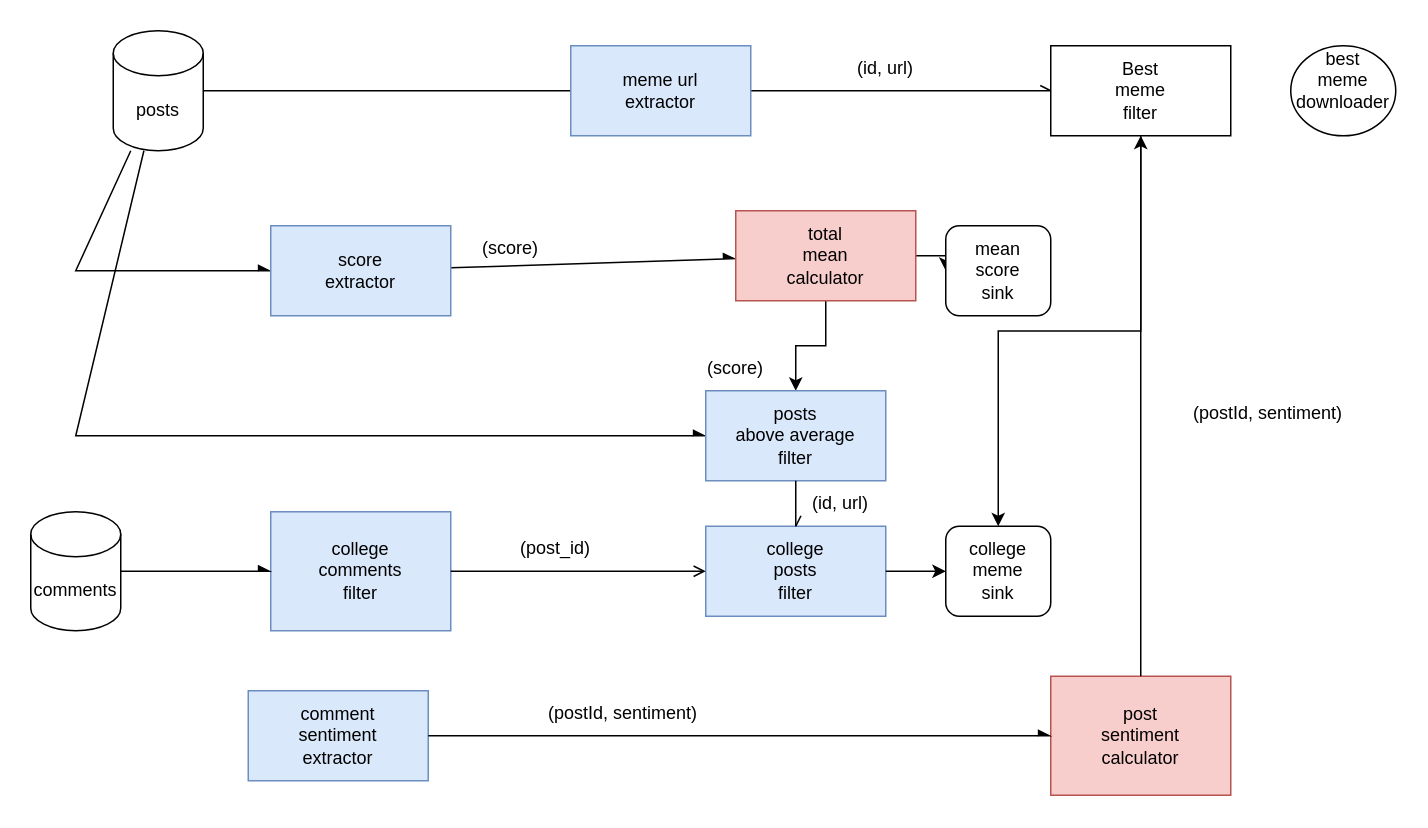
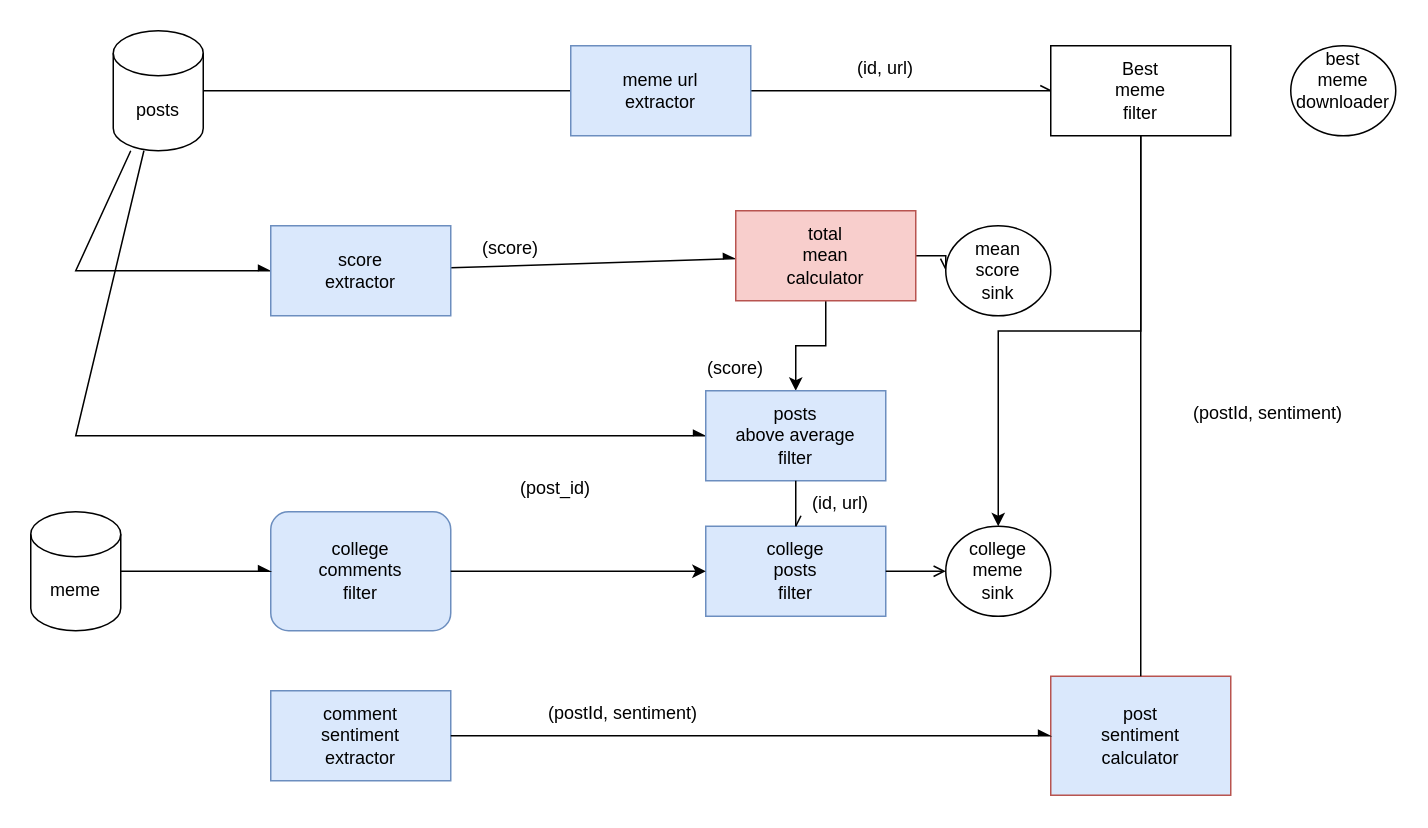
- <mxCell id="21" value="" style="edgeStyle=orthogonalEdgeStyle;rounded=0;orthogonalLoop=1;jettySize=auto;html=1;endArrow=classic;endFill=1;" parent="1" source="22" target="29" edge="1"><mxGeometry relative="1" as="geometry" /></mxCell>
+ <mxCell id="21" value="" style="edgeStyle=orthogonalEdgeStyle;rounded=0;orthogonalLoop=1;jettySize=auto;html=1;endArrow=open;endFill=1;" parent="1" source="22" target="29" edge="1"><mxGeometry relative="1" as="geometry" /></mxCell>
- <mxCell id="29" value="&lt;div&gt;mean&lt;/div&gt;&lt;div&gt;score&lt;/div&gt;&lt;div&gt;sink&lt;/div&gt;" style="whiteSpace=wrap;html=1;rounded=1;" parent="1" vertex="1"><mxGeometry x="630" y="150" width="70" height="60" as="geometry" /></mxCell>
+ <mxCell id="29" value="&lt;div&gt;mean&lt;/div&gt;&lt;div&gt;score&lt;/div&gt;&lt;div&gt;sink&lt;/div&gt;" style="ellipse;whiteSpace=wrap;html=1;" parent="1" vertex="1"><mxGeometry x="630" y="150" width="70" height="60" as="geometry" /></mxCell>
- <mxCell id="35" value="(post_id)" style="text;html=1;strokeColor=none;fillColor=none;align=center;verticalAlign=middle;whiteSpace=wrap;rounded=0;" parent="1" vertex="1"><mxGeometry x="340" y="350" width="60" height="30" as="geometry" /></mxCell>
+ <mxCell id="35" value="(post_id)" style="text;html=1;strokeColor=none;fillColor=none;align=center;verticalAlign=middle;whiteSpace=wrap;rounded=0;" parent="1" vertex="1"><mxGeometry x="340" y="310" width="60" height="30" as="geometry" /></mxCell>
- <mxCell id="6" value="&lt;div&gt;college&lt;/div&gt;&lt;div&gt;comments&lt;/div&gt;&lt;div&gt;filter&lt;/div&gt;" style="rounded=0;whiteSpace=wrap;html=1;fillColor=#dae8fc;strokeColor=#6c8ebf;" parent="1" vertex="1"><mxGeometry x="180" y="340.68" width="120" height="79.32" as="geometry" /></mxCell>
+ <mxCell id="6" value="&lt;div&gt;college&lt;/div&gt;&lt;div&gt;comments&lt;/div&gt;&lt;div&gt;filter&lt;/div&gt;" style="whiteSpace=wrap;html=1;fillColor=#dae8fc;strokeColor=#6c8ebf;rounded=1;" parent="1" vertex="1"><mxGeometry x="180" y="340.68" width="120" height="79.32" as="geometry" /></mxCell>
- <mxCell id="9" value="" style="endArrow=open;html=1;rounded=0;endFill=1;" parent="1" source="6" target="7" edge="1"><mxGeometry width="50" height="50" relative="1" as="geometry"><mxPoint x="500" y="433.68" as="sourcePoint" /><mxPoint x="550" y="383.68" as="targetPoint" /></mxGeometry></mxCell>
+ <mxCell id="9" value="" style="endArrow=classic;html=1;rounded=0;endFill=1;" parent="1" source="6" target="7" edge="1"><mxGeometry width="50" height="50" relative="1" as="geometry"><mxPoint x="500" y="433.68" as="sourcePoint" /><mxPoint x="550" y="383.68" as="targetPoint" /></mxGeometry></mxCell>
- <mxCell id="19" value="" style="edgeStyle=orthogonalEdgeStyle;rounded=0;orthogonalLoop=1;jettySize=auto;html=1;endArrow=classic;endFill=1;" parent="1" source="7" target="30" edge="1"><mxGeometry relative="1" as="geometry" /></mxCell>
+ <mxCell id="19" value="" style="edgeStyle=orthogonalEdgeStyle;rounded=0;orthogonalLoop=1;jettySize=auto;html=1;endArrow=open;endFill=1;" parent="1" source="7" target="30" edge="1"><mxGeometry relative="1" as="geometry" /></mxCell>
- <mxCell id="30" value="&lt;div&gt;college&lt;/div&gt;&lt;div&gt;meme&lt;/div&gt;&lt;div&gt;sink&lt;br&gt;&lt;/div&gt;" style="whiteSpace=wrap;html=1;rounded=1;" parent="1" vertex="1"><mxGeometry x="630" y="350.34" width="70" height="60" as="geometry" /></mxCell>
+ <mxCell id="30" value="&lt;div&gt;college&lt;/div&gt;&lt;div&gt;meme&lt;/div&gt;&lt;div&gt;sink&lt;br&gt;&lt;/div&gt;" style="ellipse;whiteSpace=wrap;html=1;" parent="1" vertex="1"><mxGeometry x="630" y="350.34" width="70" height="60" as="geometry" /></mxCell>
- <mxCell id="5" value="comments" style="shape=cylinder3;whiteSpace=wrap;html=1;boundedLbl=1;backgroundOutline=1;size=15;" parent="1" vertex="1"><mxGeometry x="20" y="340.68" width="60" height="79.32" as="geometry" /></mxCell>
+ <mxCell id="5" value="meme" style="shape=cylinder3;whiteSpace=wrap;html=1;boundedLbl=1;backgroundOutline=1;size=15;" parent="1" vertex="1"><mxGeometry x="20" y="340.68" width="60" height="79.32" as="geometry" /></mxCell>
- <mxCell id="17" value="" style="endArrow=classic;html=1;rounded=0;" parent="1" source="12" target="15" edge="1"><mxGeometry width="50" height="50" relative="1" as="geometry"><mxPoint x="430" y="360" as="sourcePoint" /><mxPoint x="480" y="310" as="targetPoint" /></mxGeometry></mxCell>
+ <mxCell id="17" value="" style="endArrow=none;html=1;rounded=0;" parent="1" source="12" target="15" edge="1"><mxGeometry width="50" height="50" relative="1" as="geometry"><mxPoint x="430" y="360" as="sourcePoint" /><mxPoint x="480" y="310" as="targetPoint" /></mxGeometry></mxCell>
- <mxCell id="11" value="&lt;div&gt;comment&lt;/div&gt;&lt;div&gt;sentiment&lt;/div&gt;&lt;div&gt;extractor&lt;br&gt;&lt;/div&gt;" style="rounded=0;whiteSpace=wrap;html=1;fillColor=#dae8fc;strokeColor=#6c8ebf;" parent="1" vertex="1"><mxGeometry x="165" y="460" width="120" height="60" as="geometry" /></mxCell>
+ <mxCell id="11" value="&lt;div&gt;comment&lt;/div&gt;&lt;div&gt;sentiment&lt;/div&gt;&lt;div&gt;extractor&lt;br&gt;&lt;/div&gt;" style="rounded=0;whiteSpace=wrap;html=1;fillColor=#dae8fc;strokeColor=#6c8ebf;" parent="1" vertex="1"><mxGeometry x="180" y="460" width="120" height="60" as="geometry" /></mxCell>
- <mxCell id="12" value="&lt;div&gt;post&lt;/div&gt;&lt;div&gt;sentiment&lt;/div&gt;&lt;div&gt;calculator&lt;br&gt;&lt;/div&gt;" style="rounded=0;whiteSpace=wrap;html=1;fillColor=#f8cecc;strokeColor=#b85450;" parent="1" vertex="1"><mxGeometry x="700" y="450.34" width="120" height="79.32" as="geometry" /></mxCell>
+ <mxCell id="12" value="&lt;div&gt;post&lt;/div&gt;&lt;div&gt;sentiment&lt;/div&gt;&lt;div&gt;calculator&lt;br&gt;&lt;/div&gt;" style="rounded=0;whiteSpace=wrap;html=1;fillColor=#dae8fc;strokeColor=#b85450;" parent="1" vertex="1"><mxGeometry x="700" y="450.34" width="120" height="79.32" as="geometry" /></mxCell>
